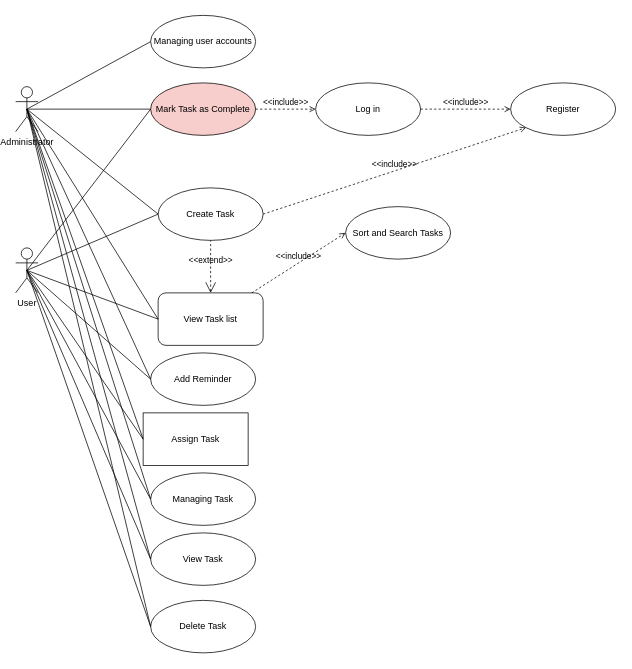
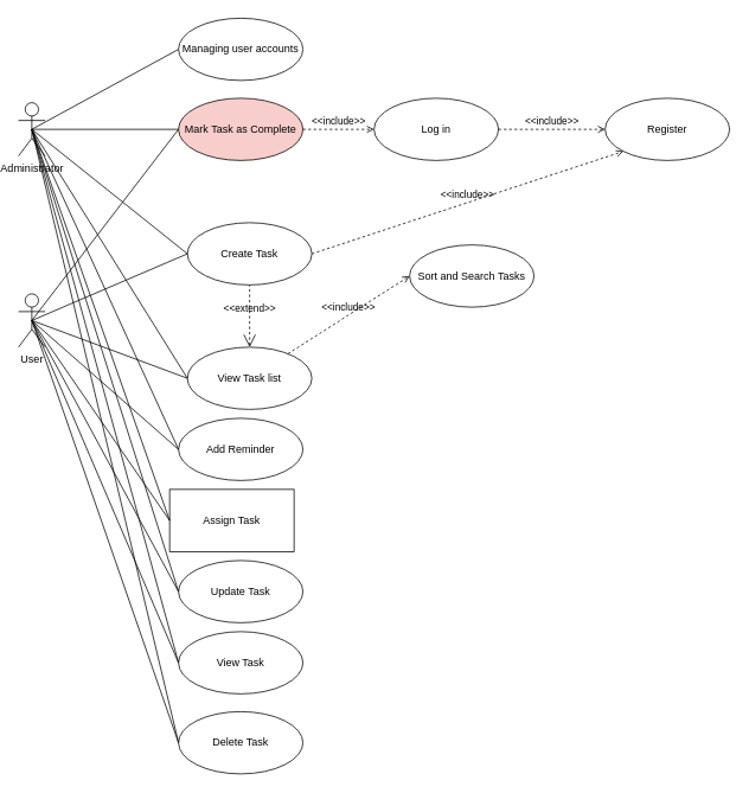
- <mxCell id="9" value="View Task list" style="whiteSpace=wrap;html=1;rounded=1;" vertex="1" parent="1"><mxGeometry x="210" y="390" width="140" height="70" as="geometry" /></mxCell>
+ <mxCell id="9" value="View Task list" style="ellipse;whiteSpace=wrap;html=1;" vertex="1" parent="1"><mxGeometry x="210" y="390" width="140" height="70" as="geometry" /></mxCell>
- <mxCell id="6" value="Managing Task" style="ellipse;whiteSpace=wrap;html=1;" vertex="1" parent="1"><mxGeometry x="200" y="630" width="140" height="70" as="geometry" /></mxCell>
+ <mxCell id="6" value="Update Task" style="ellipse;whiteSpace=wrap;html=1;" vertex="1" parent="1"><mxGeometry x="200" y="630" width="140" height="70" as="geometry" /></mxCell>
